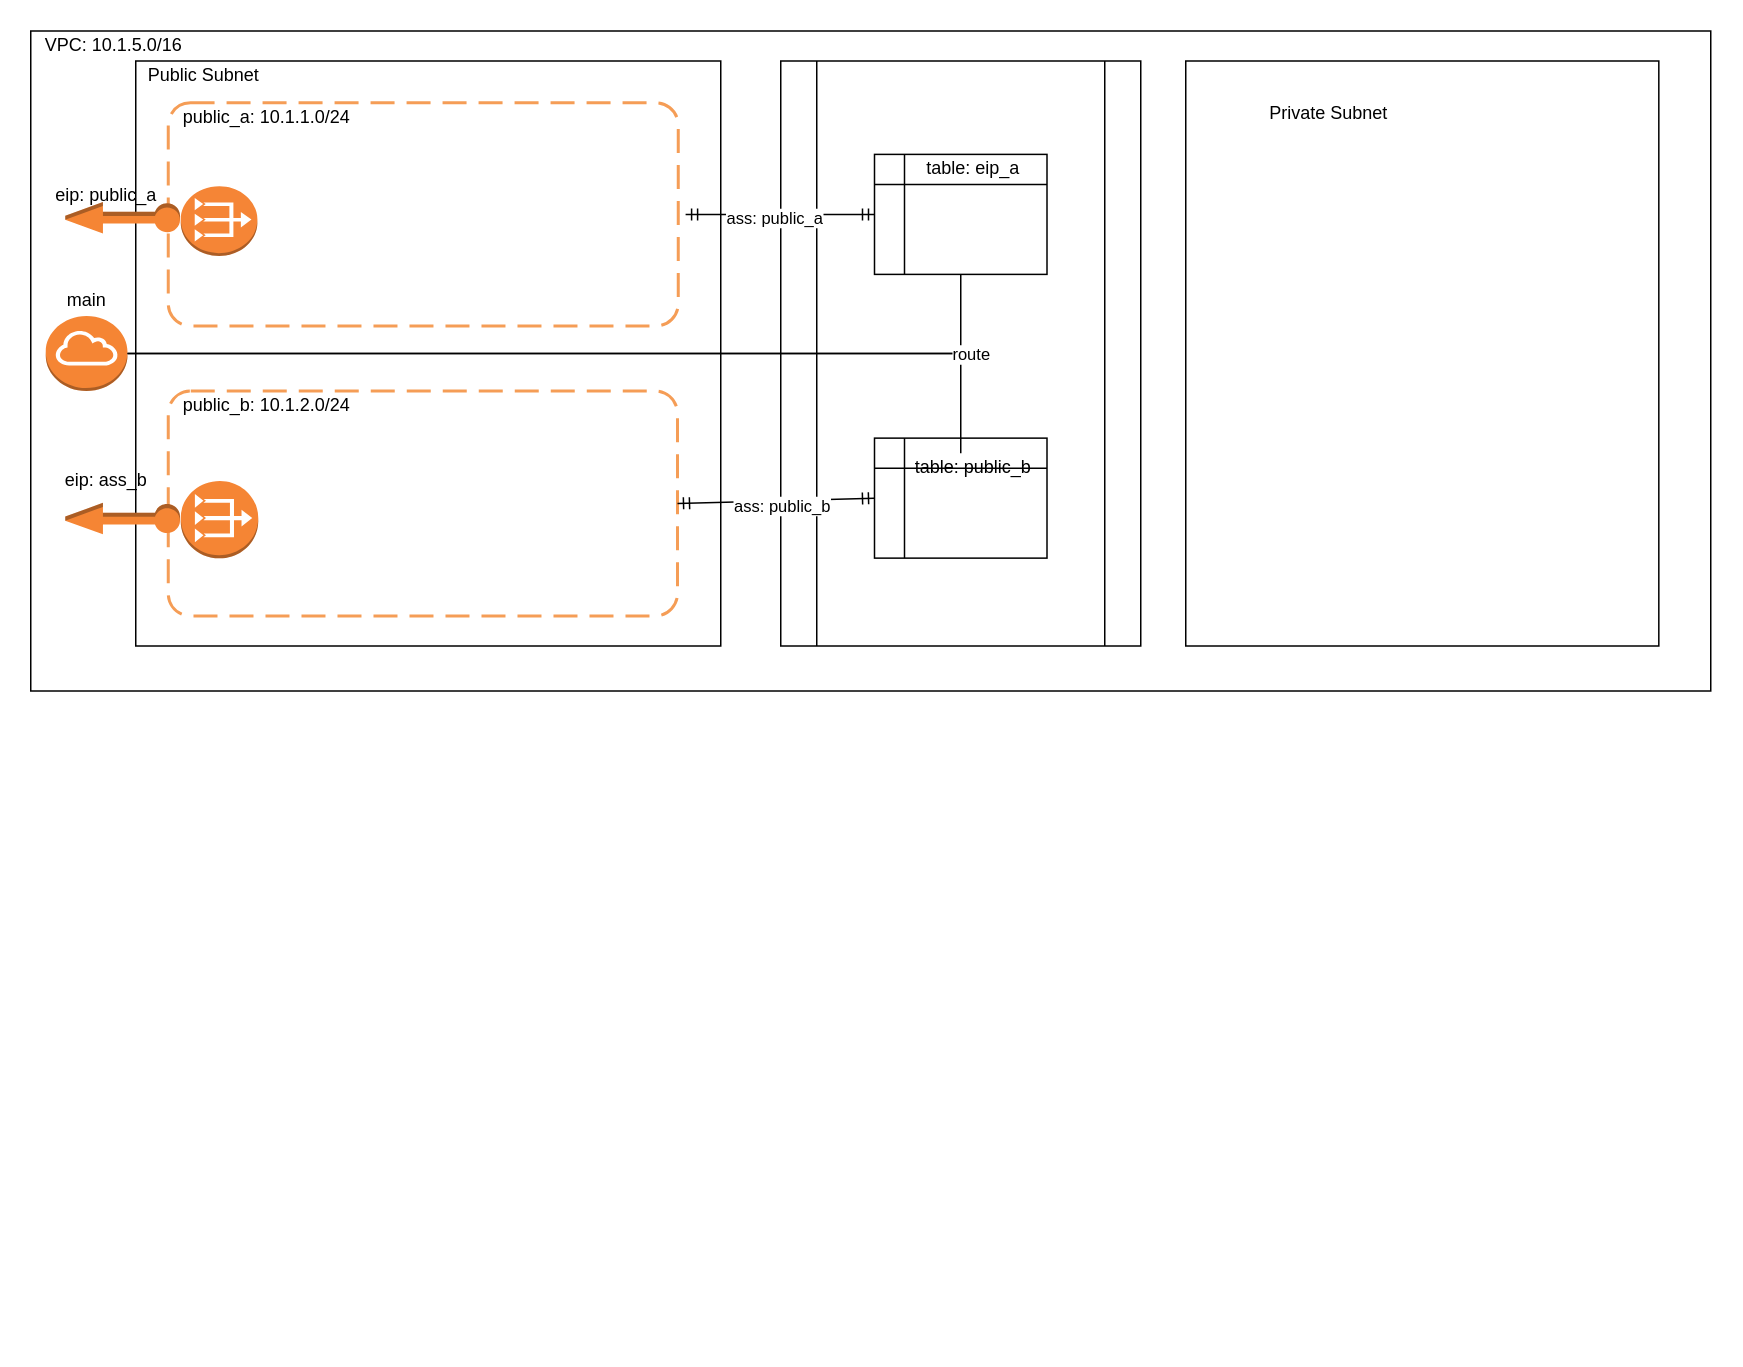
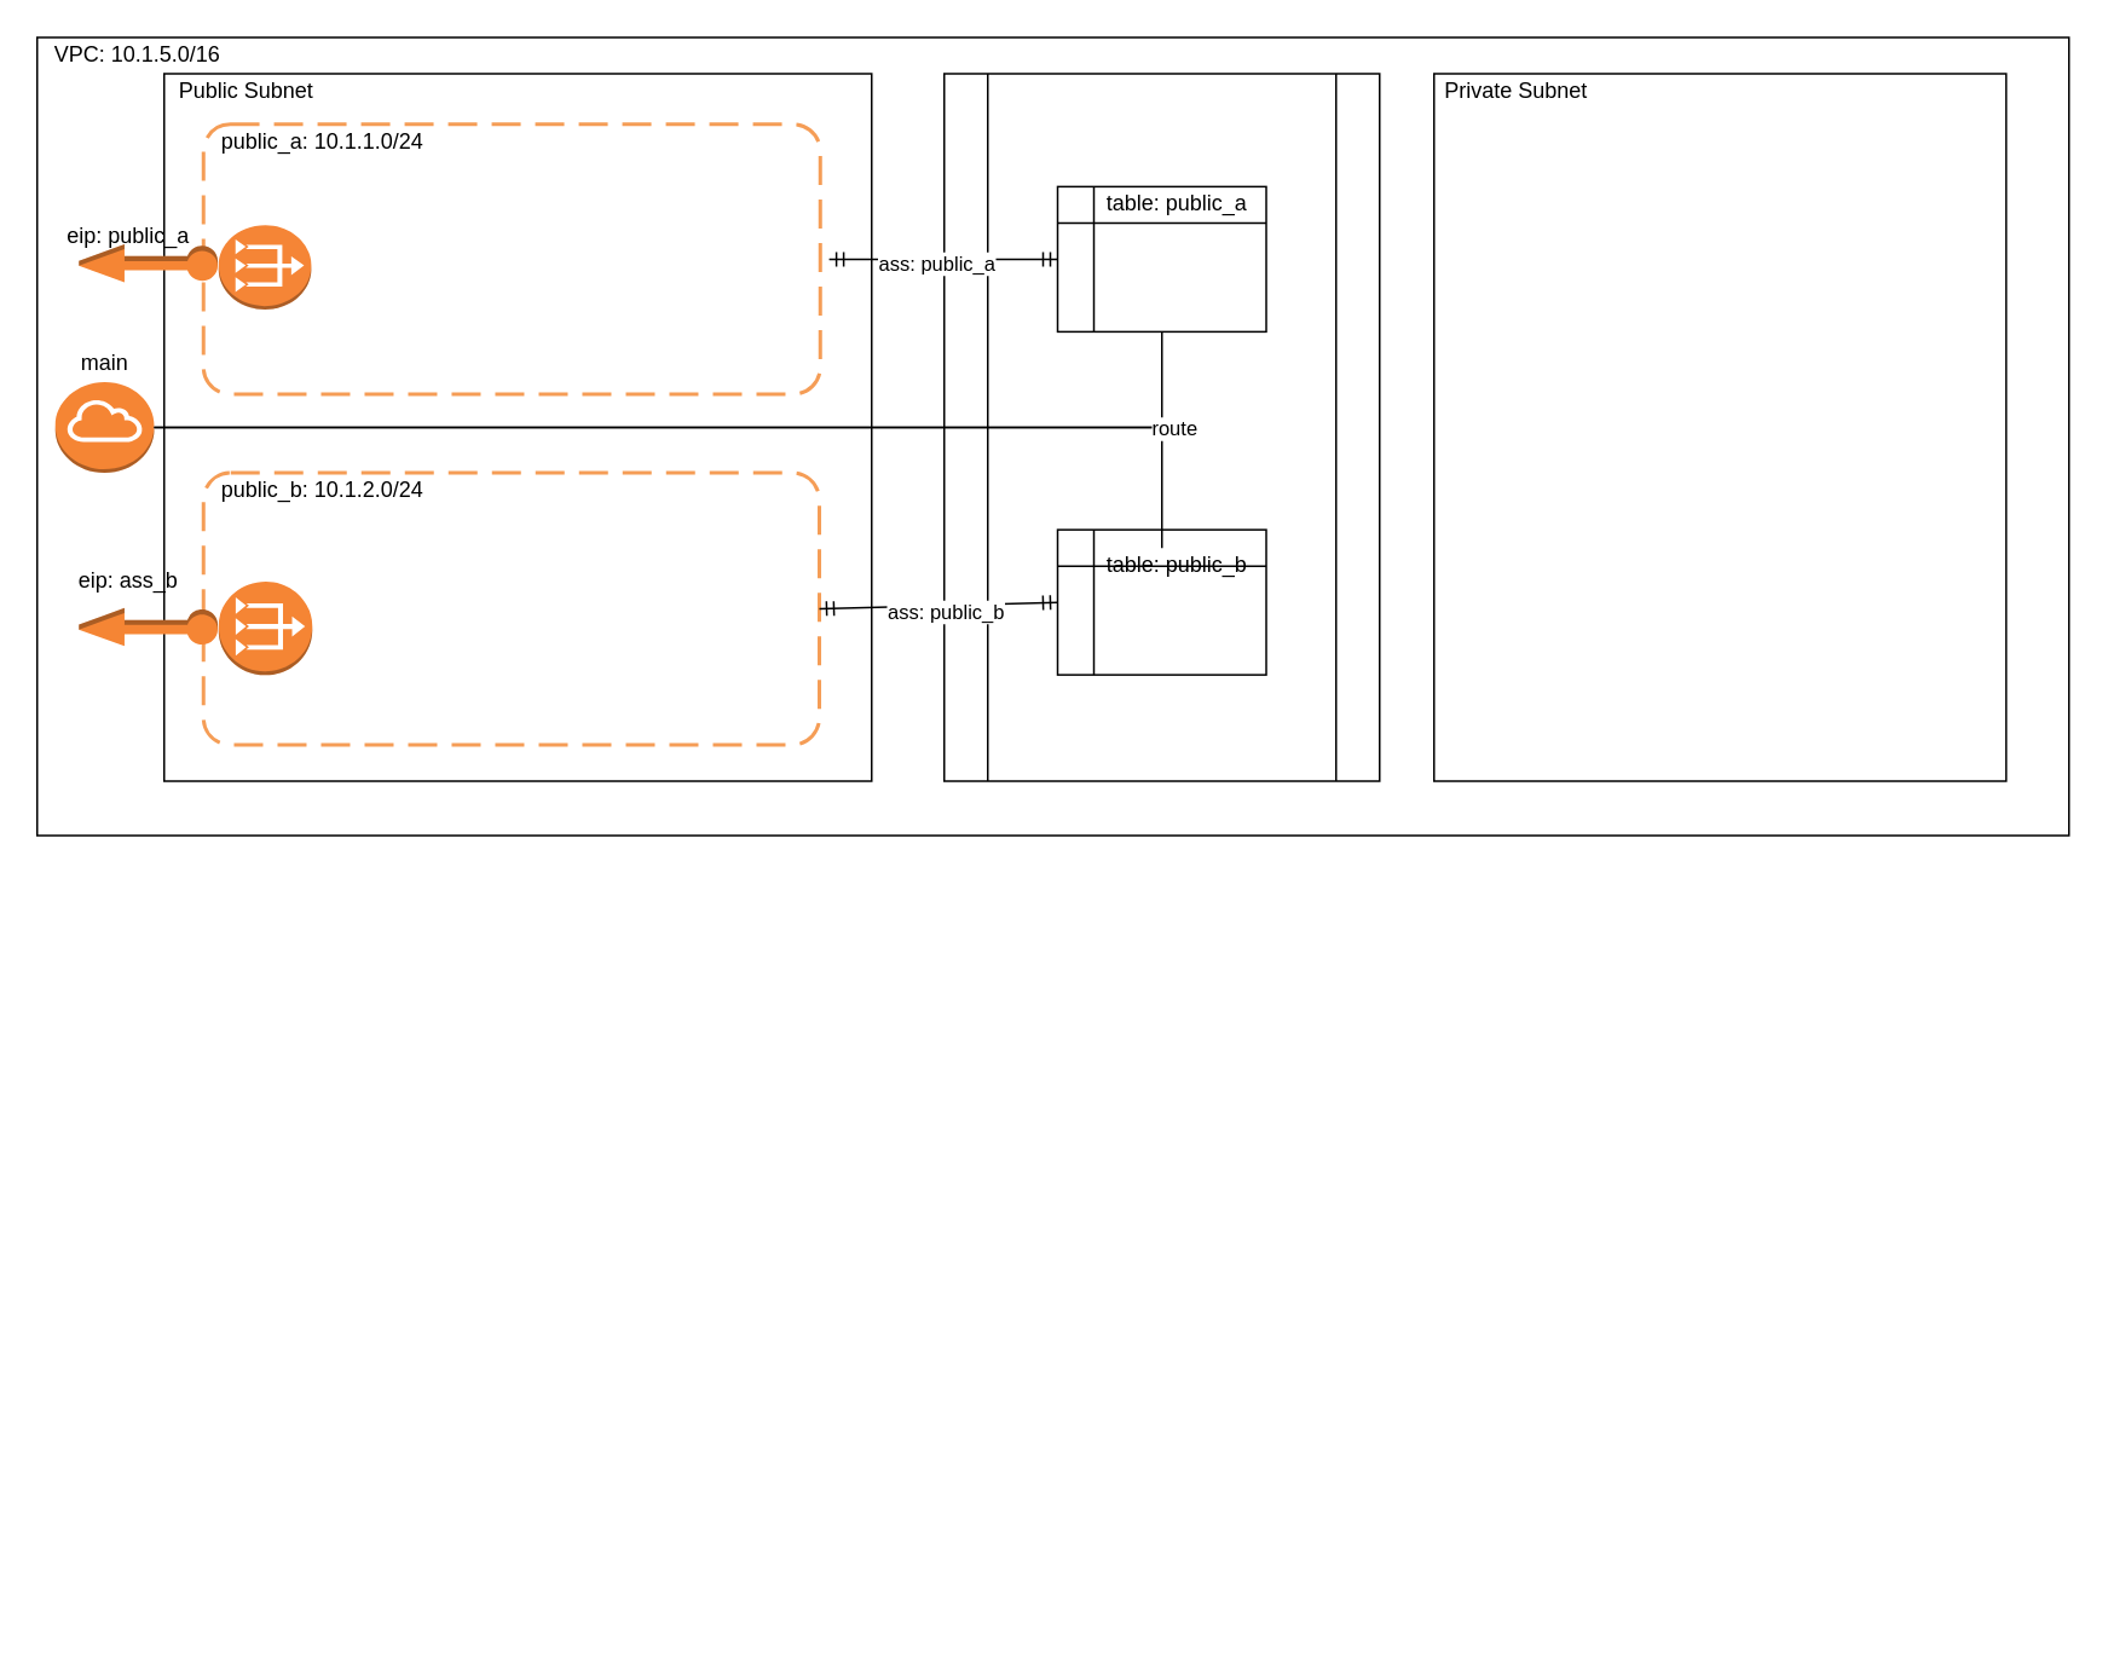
- <mxCell id="24" value="Private Subnet" style="text;html=1;align=center;verticalAlign=middle;resizable=0;points=[];autosize=1;" parent="22" vertex="1"><mxGeometry x="50" y="25" width="90" height="20" as="geometry" /></mxCell>
+ <mxCell id="24" value="Private Subnet" style="text;html=1;align=center;verticalAlign=middle;resizable=0;points=[];autosize=1;" parent="22" vertex="1"><mxGeometry width="90" height="20" as="geometry" /></mxCell>
- <mxCell id="38" value="table: eip_a" style="text;html=1;align=center;verticalAlign=middle;resizable=0;points=[];autosize=1;" parent="36" vertex="1"><mxGeometry x="20" width="90" height="20" as="geometry" /></mxCell>
+ <mxCell id="38" value="table: public_a" style="text;html=1;align=center;verticalAlign=middle;resizable=0;points=[];autosize=1;" parent="36" vertex="1"><mxGeometry x="20" width="90" height="20" as="geometry" /></mxCell>
